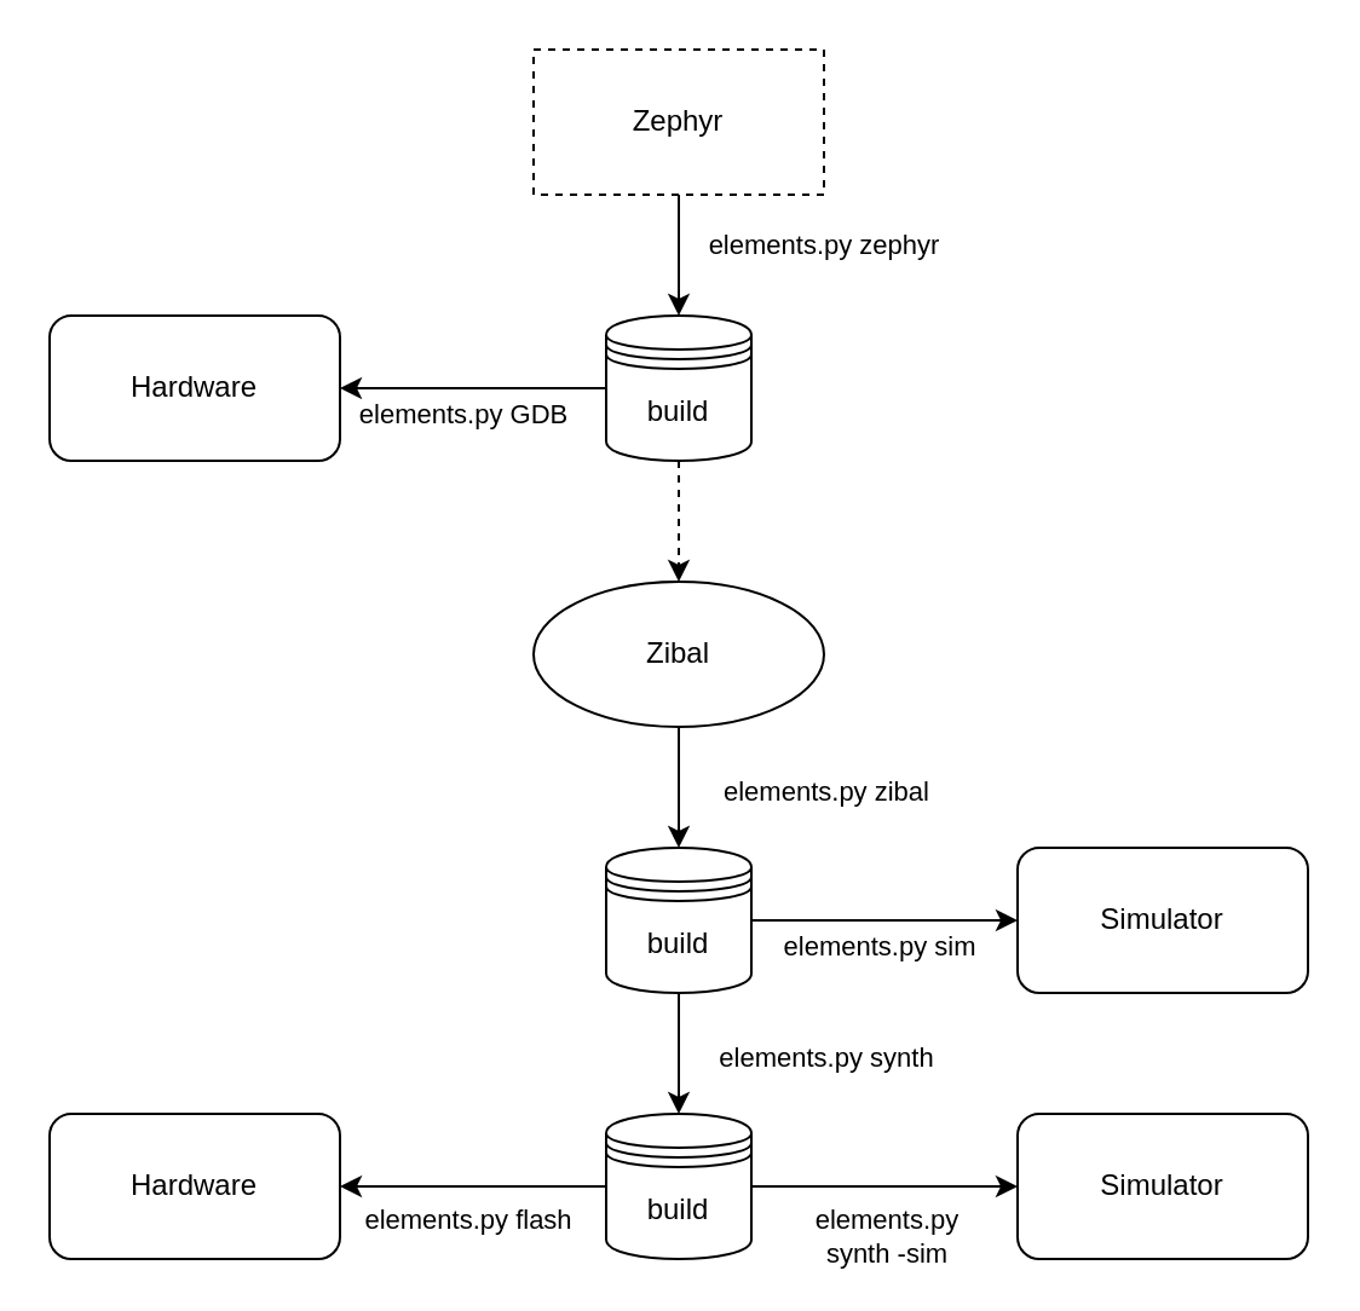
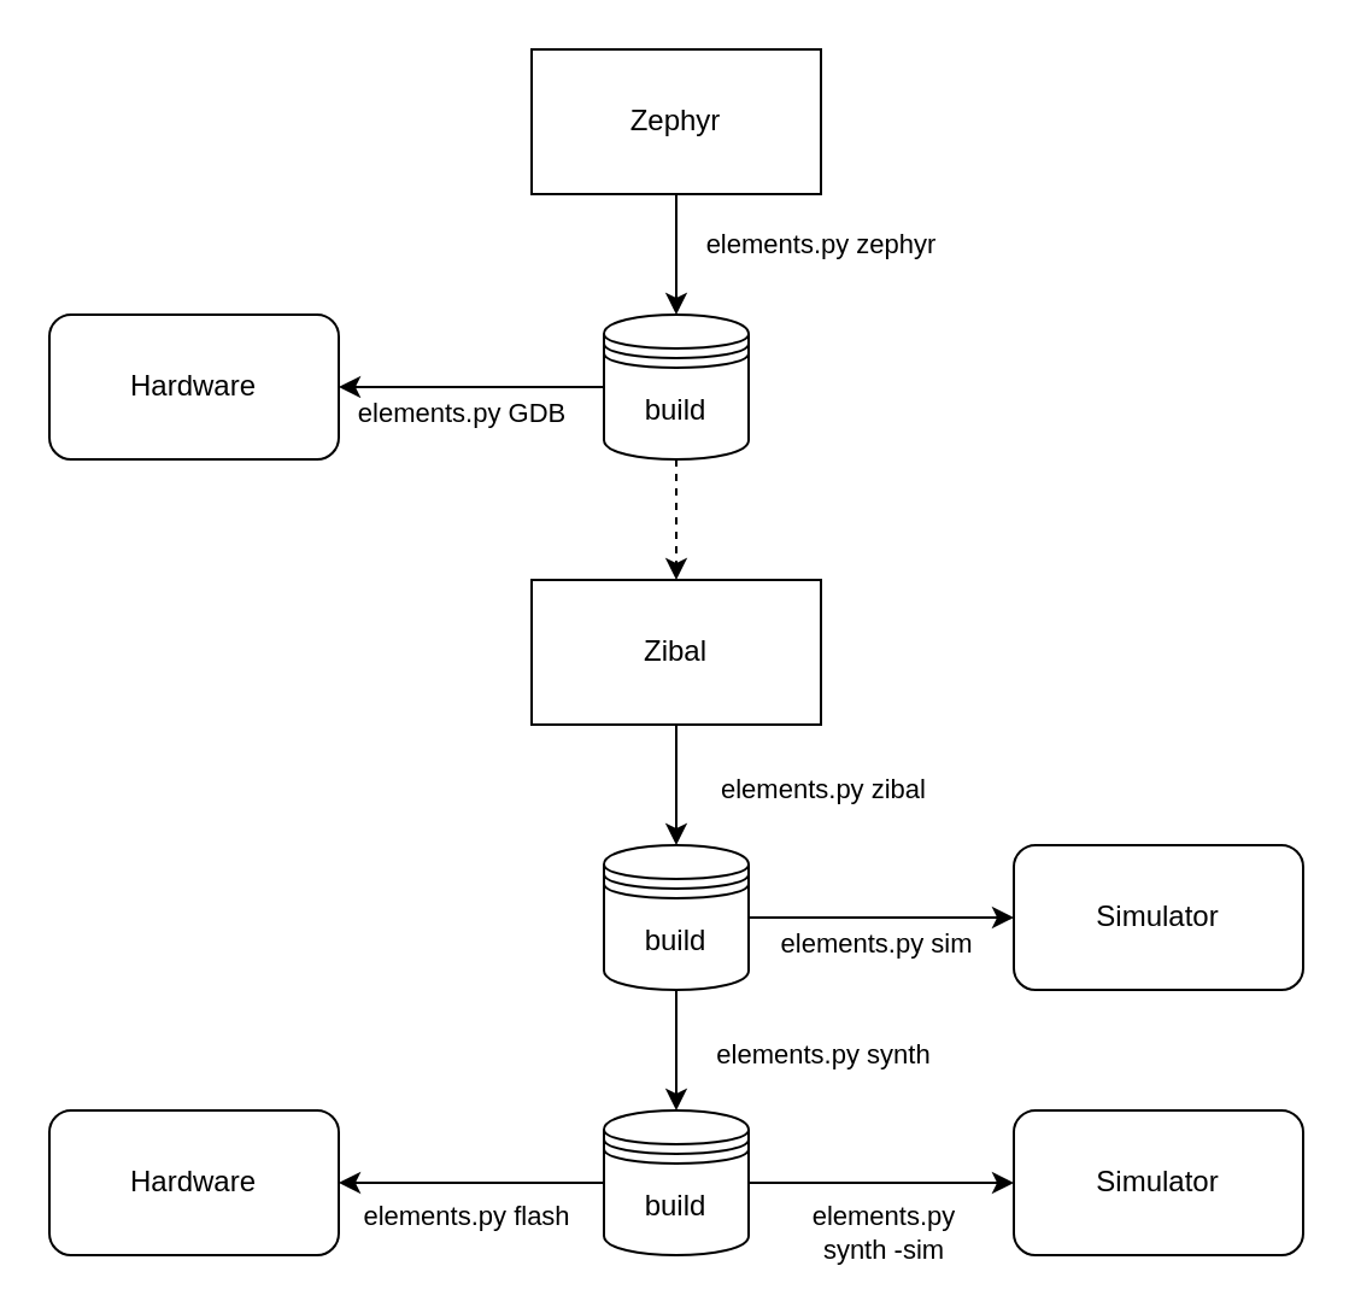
- <mxCell id="8" value="Zephyr" style="rounded=0;whiteSpace=wrap;html=1;dashed=1;" vertex="1" parent="1"><mxGeometry x="220" y="20" width="120" height="60" as="geometry" /></mxCell>
+ <mxCell id="8" value="Zephyr" style="rounded=0;whiteSpace=wrap;html=1;" vertex="1" parent="1"><mxGeometry x="220" y="20" width="120" height="60" as="geometry" /></mxCell>
- <mxCell id="11" value="&lt;div&gt;Zibal&lt;/div&gt;" style="ellipse;whiteSpace=wrap;html=1;" vertex="1" parent="1"><mxGeometry x="220" y="240" width="120" height="60" as="geometry" /></mxCell>
+ <mxCell id="11" value="&lt;div&gt;Zibal&lt;/div&gt;" style="rounded=0;whiteSpace=wrap;html=1;" vertex="1" parent="1"><mxGeometry x="220" y="240" width="120" height="60" as="geometry" /></mxCell>
